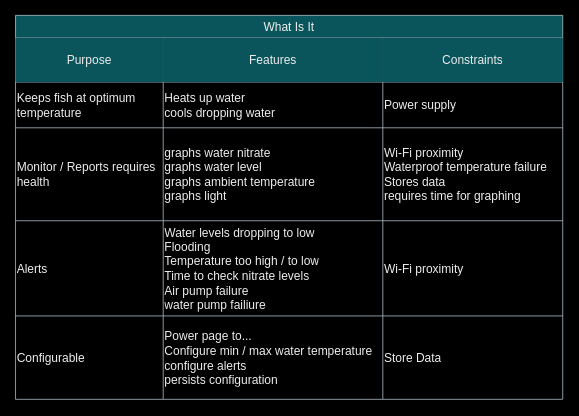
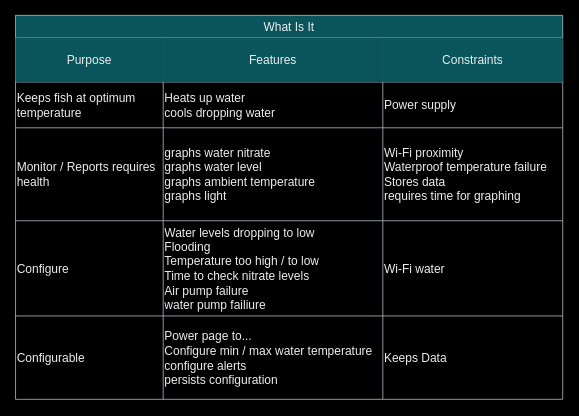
- <mxCell id="16" value="Alerts" style="shape=partialRectangle;html=1;whiteSpace=wrap;connectable=0;strokeColor=#BAC8D3;overflow=hidden;fillColor=none;top=0;left=0;bottom=0;right=0;pointerEvents=1;fontSize=16;align=left;labelBackgroundColor=none;fontColor=#EEEEEE;" parent="15" vertex="1"><mxGeometry width="197" height="127" as="geometry"><mxRectangle width="197" height="127" as="alternateBounds" /></mxGeometry></mxCell>
+ <mxCell id="16" value="Configure" style="shape=partialRectangle;html=1;whiteSpace=wrap;connectable=0;strokeColor=#BAC8D3;overflow=hidden;fillColor=none;top=0;left=0;bottom=0;right=0;pointerEvents=1;fontSize=16;align=left;labelBackgroundColor=none;fontColor=#EEEEEE;" parent="15" vertex="1"><mxGeometry width="197" height="127" as="geometry"><mxRectangle width="197" height="127" as="alternateBounds" /></mxGeometry></mxCell>
- <mxCell id="18" value="Wi-Fi proximity&amp;nbsp;" style="shape=partialRectangle;html=1;whiteSpace=wrap;connectable=0;strokeColor=#BAC8D3;overflow=hidden;fillColor=none;top=0;left=0;bottom=0;right=0;pointerEvents=1;fontSize=16;align=left;labelBackgroundColor=none;fontColor=#EEEEEE;" parent="15" vertex="1"><mxGeometry x="490" width="240" height="127" as="geometry"><mxRectangle width="240" height="127" as="alternateBounds" /></mxGeometry></mxCell>
+ <mxCell id="18" value="Wi-Fi water&amp;nbsp;" style="shape=partialRectangle;html=1;whiteSpace=wrap;connectable=0;strokeColor=#BAC8D3;overflow=hidden;fillColor=none;top=0;left=0;bottom=0;right=0;pointerEvents=1;fontSize=16;align=left;labelBackgroundColor=none;fontColor=#EEEEEE;" parent="15" vertex="1"><mxGeometry x="490" width="240" height="127" as="geometry"><mxRectangle width="240" height="127" as="alternateBounds" /></mxGeometry></mxCell>
- <mxCell id="22" value="Store Data" style="shape=partialRectangle;html=1;whiteSpace=wrap;connectable=0;strokeColor=#BAC8D3;overflow=hidden;fillColor=none;top=0;left=0;bottom=0;right=0;pointerEvents=1;fontSize=16;align=left;labelBackgroundColor=none;fontColor=#EEEEEE;" parent="19" vertex="1"><mxGeometry x="490" width="240" height="111" as="geometry"><mxRectangle width="240" height="111" as="alternateBounds" /></mxGeometry></mxCell>
+ <mxCell id="22" value="Keeps Data" style="shape=partialRectangle;html=1;whiteSpace=wrap;connectable=0;strokeColor=#BAC8D3;overflow=hidden;fillColor=none;top=0;left=0;bottom=0;right=0;pointerEvents=1;fontSize=16;align=left;labelBackgroundColor=none;fontColor=#EEEEEE;" parent="19" vertex="1"><mxGeometry x="490" width="240" height="111" as="geometry"><mxRectangle width="240" height="111" as="alternateBounds" /></mxGeometry></mxCell>
